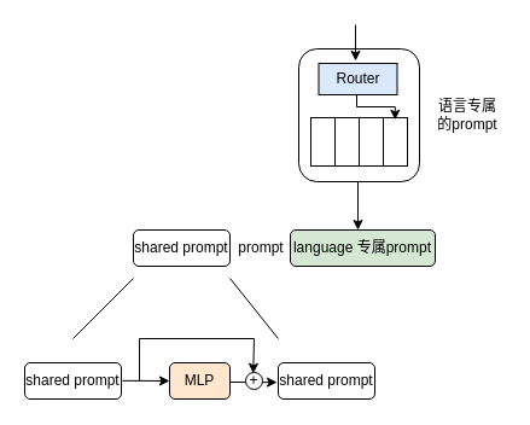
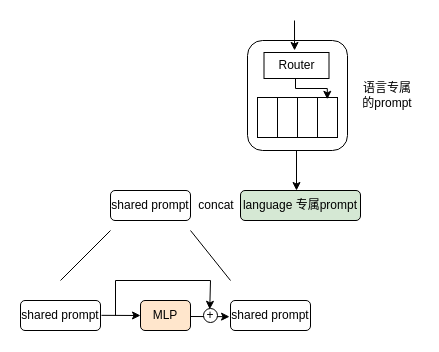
- <mxCell id="3" value="Router" style="rounded=0;whiteSpace=wrap;html=1;fillColor=#dae8fc;" parent="1" vertex="1"><mxGeometry x="263.5" y="52" width="65" height="26" as="geometry" /></mxCell>
+ <mxCell id="3" value="Router" style="rounded=0;whiteSpace=wrap;html=1;" parent="1" vertex="1"><mxGeometry x="263.5" y="52" width="65" height="26" as="geometry" /></mxCell>
- <mxCell id="14" value="prompt" style="text;html=1;strokeColor=none;fillColor=none;align=center;verticalAlign=middle;whiteSpace=wrap;rounded=0;" parent="1" vertex="1"><mxGeometry x="186" y="190" width="60" height="30" as="geometry" /></mxCell>
+ <mxCell id="14" value="concat" style="text;html=1;strokeColor=none;fillColor=none;align=center;verticalAlign=middle;whiteSpace=wrap;rounded=0;" parent="1" vertex="1"><mxGeometry x="186" y="190" width="60" height="30" as="geometry" /></mxCell>
